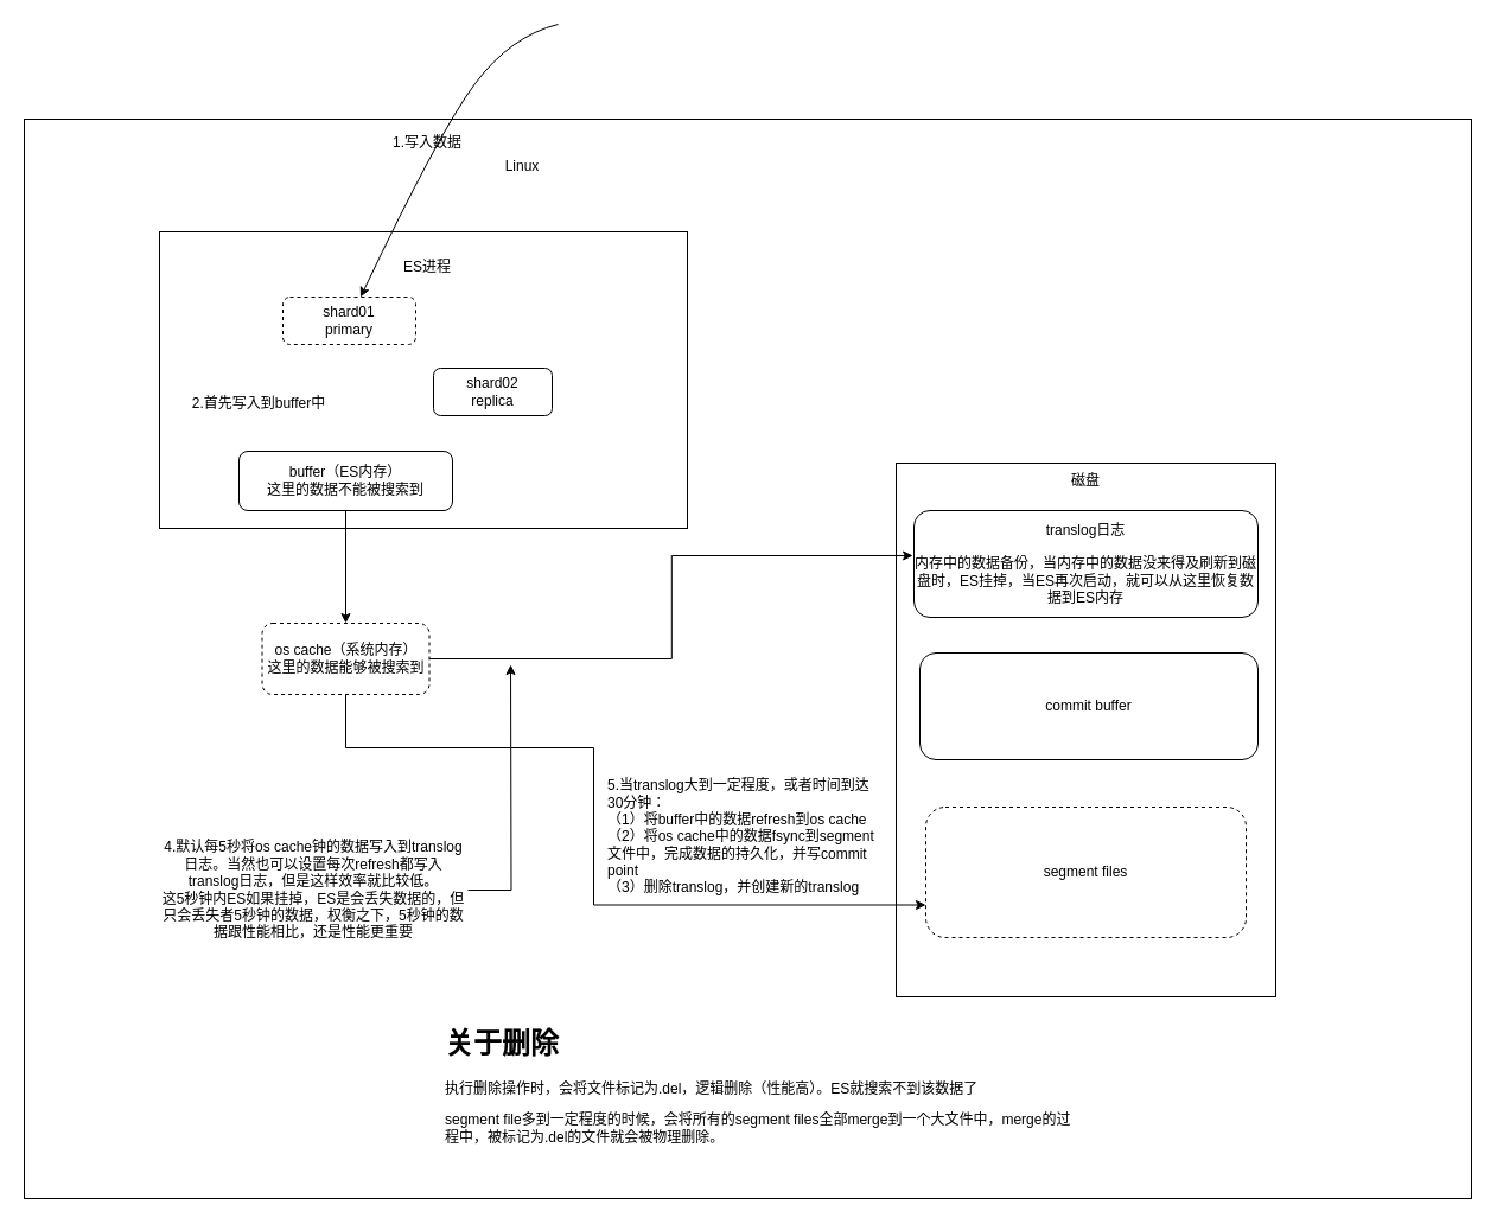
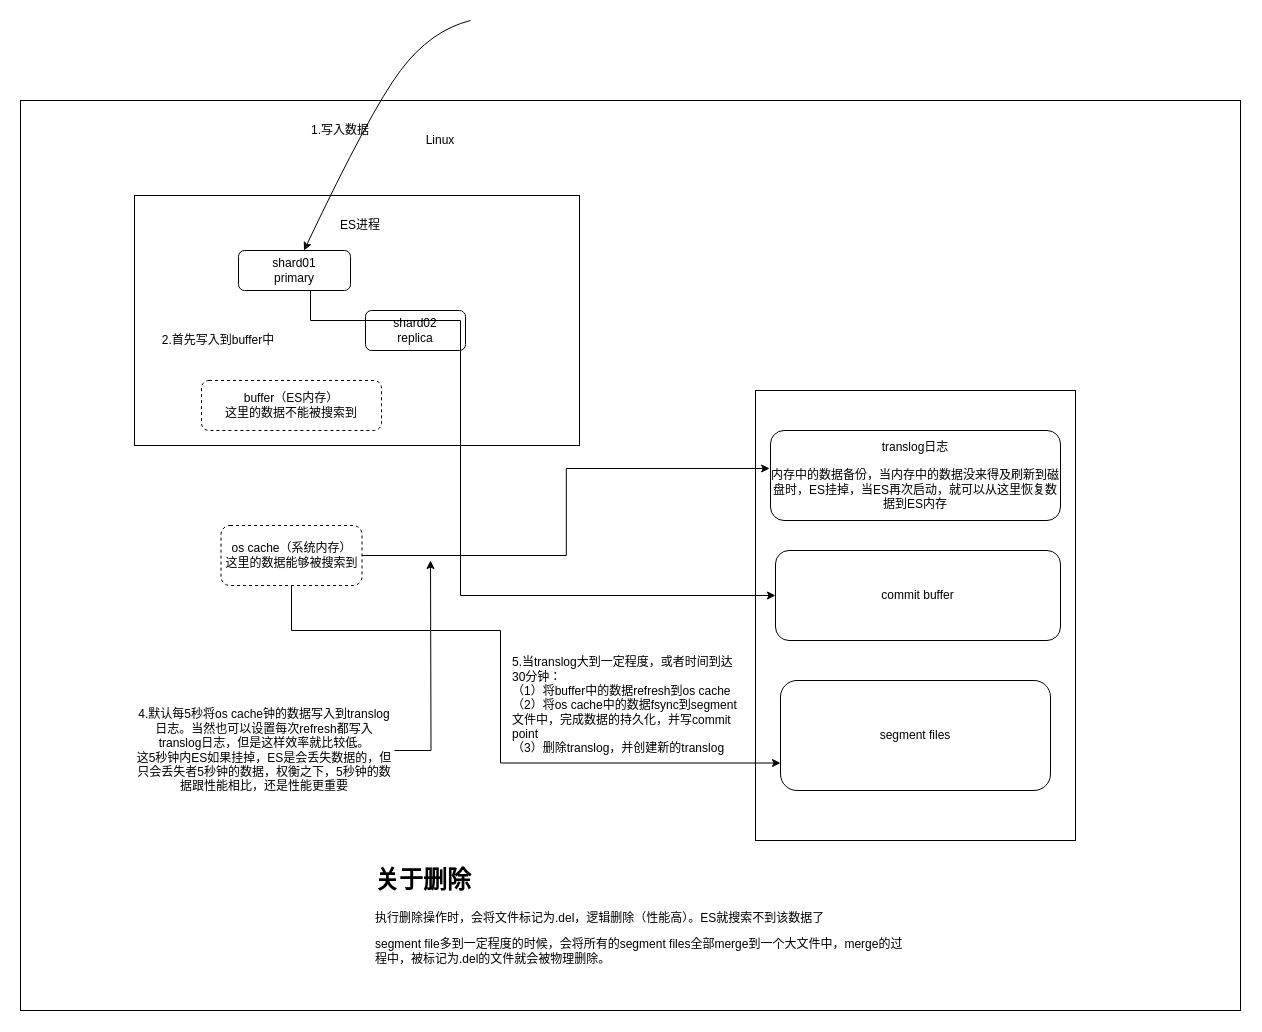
- <mxCell id="11" value="1.写入数据" style="text;html=1;strokeColor=none;fillColor=none;align=center;verticalAlign=middle;whiteSpace=wrap;rounded=0;" vertex="1" parent="1"><mxGeometry x="330" y="110" width="60" height="20" as="geometry" /></mxCell>
+ <mxCell id="11" value="1.写入数据" style="text;html=1;strokeColor=none;fillColor=none;align=center;verticalAlign=middle;whiteSpace=wrap;rounded=0;" vertex="1" parent="1"><mxGeometry x="310" y="120" width="60" height="20" as="geometry" /></mxCell>
- <mxCell id="6" value="shard01&lt;br&gt;primary" style="rounded=1;whiteSpace=wrap;html=1;dashed=1;" vertex="1" parent="1"><mxGeometry x="238" y="250" width="112" height="40" as="geometry" /></mxCell>
+ <mxCell id="6" value="shard01&lt;br&gt;primary" style="rounded=1;whiteSpace=wrap;html=1;" vertex="1" parent="1"><mxGeometry x="238" y="250" width="112" height="40" as="geometry" /></mxCell>
- <mxCell id="9" value="buffer（ES内存）&lt;br&gt;这里的数据不能被搜索到" style="rounded=1;whiteSpace=wrap;html=1;" vertex="1" parent="1"><mxGeometry x="201" y="380" width="180" height="50" as="geometry" /></mxCell>
+ <mxCell id="9" value="buffer（ES内存）&lt;br&gt;这里的数据不能被搜索到" style="rounded=1;whiteSpace=wrap;html=1;dashed=1;" vertex="1" parent="1"><mxGeometry x="201" y="380" width="180" height="50" as="geometry" /></mxCell>
- <mxCell id="16" value="磁盘" style="text;html=1;strokeColor=none;fillColor=none;align=center;verticalAlign=middle;whiteSpace=wrap;rounded=0;" vertex="1" parent="1"><mxGeometry x="895" y="395" width="40" height="20" as="geometry" /></mxCell>
- <mxCell id="8" style="edgeStyle=orthogonalEdgeStyle;rounded=0;orthogonalLoop=1;jettySize=auto;html=1;" edge="1" parent="1" source="9" target="14"><mxGeometry relative="1" as="geometry" /></mxCell>
+ <mxCell id="22" style="edgeStyle=orthogonalEdgeStyle;rounded=0;orthogonalLoop=1;jettySize=auto;html=1;entryX=0;entryY=0.5;entryDx=0;entryDy=0;" edge="1" parent="1" source="6" target="21"><mxGeometry relative="1" as="geometry"><Array as="points"><mxPoint x="310" y="320" /><mxPoint x="460" y="320" /><mxPoint x="460" y="595" /></Array></mxGeometry></mxCell>
- <mxCell id="23" value="segment files" style="rounded=1;whiteSpace=wrap;html=1;dashed=1;" vertex="1" parent="1"><mxGeometry x="780" y="680" width="270" height="110" as="geometry" /></mxCell>
+ <mxCell id="23" value="segment files" style="rounded=1;whiteSpace=wrap;html=1;" vertex="1" parent="1"><mxGeometry x="780" y="680" width="270" height="110" as="geometry" /></mxCell>
